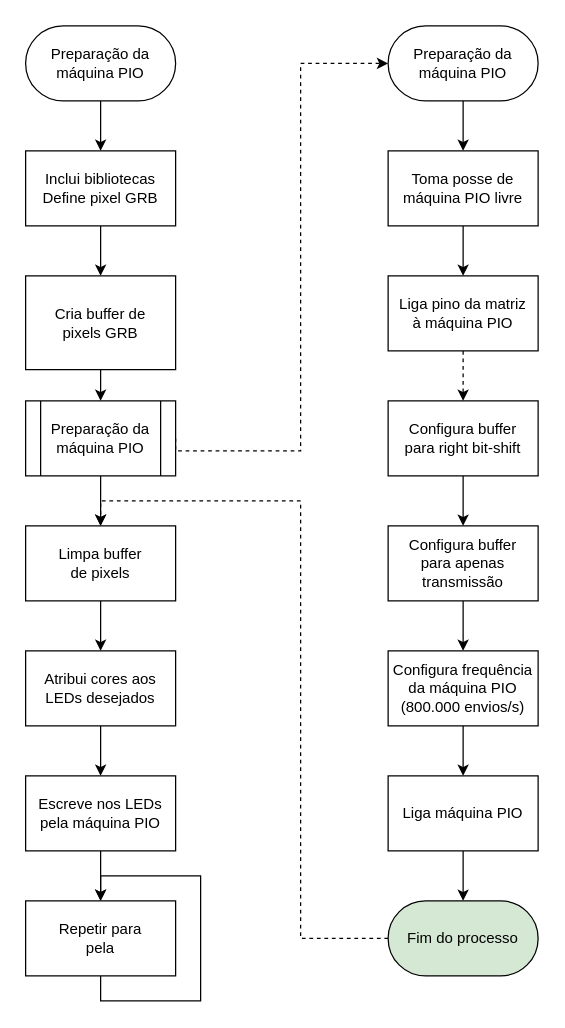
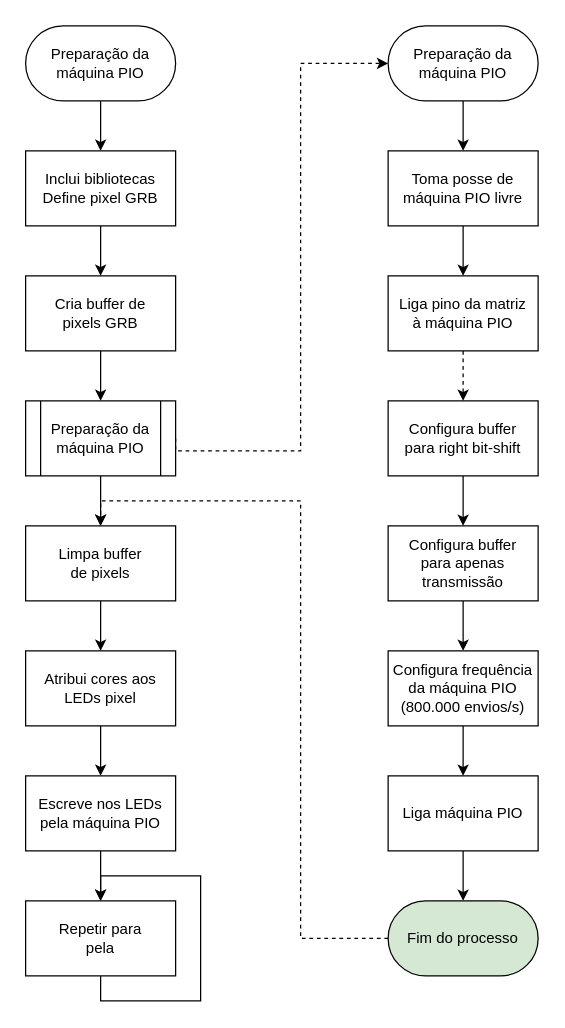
- <mxCell id="5" value="&lt;div&gt;Cria buffer de&lt;/div&gt;&lt;div&gt;pixels GRB&lt;br&gt;&lt;/div&gt;" style="shape=rectangle;perimeter=parallelogramPerimeter;whiteSpace=wrap;html=1;fixedSize=1;" vertex="1" parent="1"><mxGeometry x="20" y="220" width="120" height="75" as="geometry" /></mxCell>
+ <mxCell id="5" value="&lt;div&gt;Cria buffer de&lt;/div&gt;&lt;div&gt;pixels GRB&lt;br&gt;&lt;/div&gt;" style="shape=rectangle;perimeter=parallelogramPerimeter;whiteSpace=wrap;html=1;fixedSize=1;" vertex="1" parent="1"><mxGeometry x="20" y="220" width="120" height="60" as="geometry" /></mxCell>
- <mxCell id="29" value="&lt;div&gt;Atribui cores aos&lt;/div&gt;&lt;div&gt;LEDs desejados&lt;br&gt;&lt;/div&gt;" style="rounded=0;whiteSpace=wrap;html=1;" vertex="1" parent="1"><mxGeometry x="20" y="520" width="120" height="60" as="geometry" /></mxCell>
+ <mxCell id="29" value="&lt;div&gt;Atribui cores aos&lt;/div&gt;&lt;div&gt;LEDs pixel&lt;br&gt;&lt;/div&gt;" style="rounded=0;whiteSpace=wrap;html=1;" vertex="1" parent="1"><mxGeometry x="20" y="520" width="120" height="60" as="geometry" /></mxCell>
